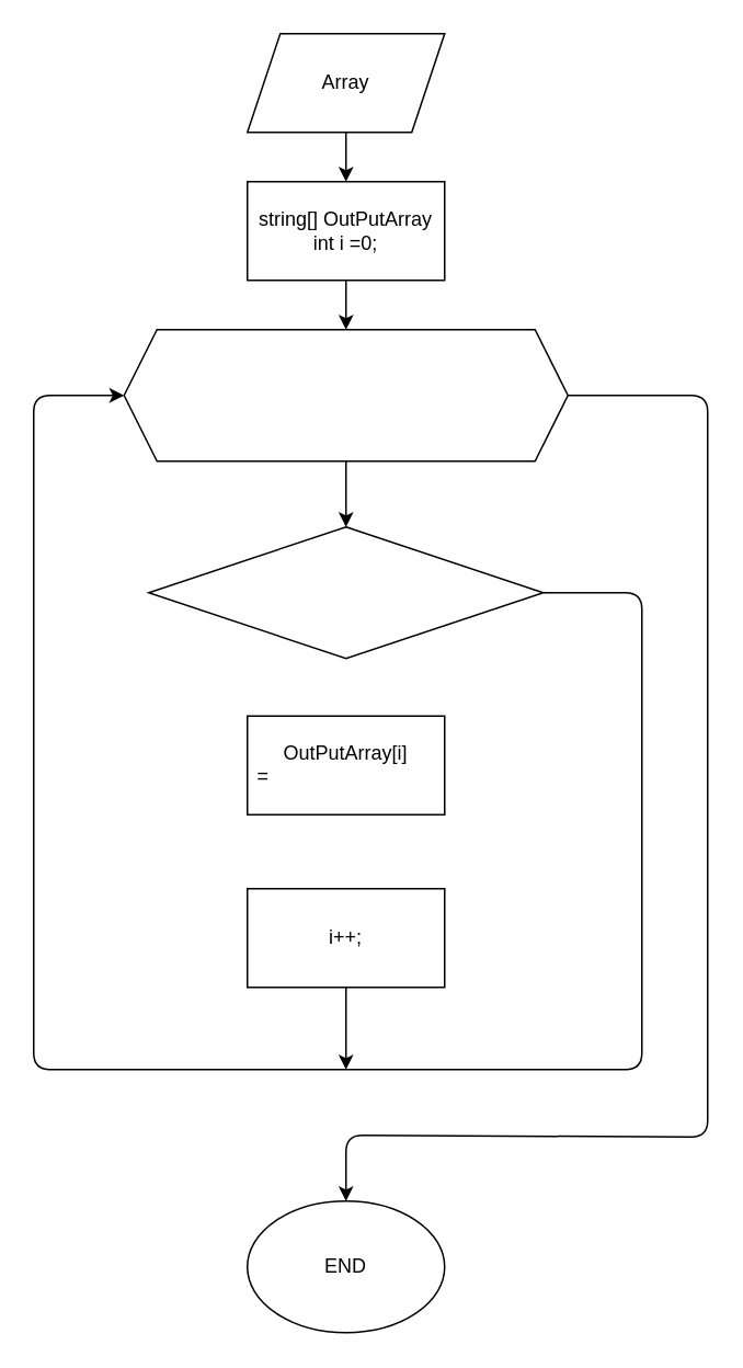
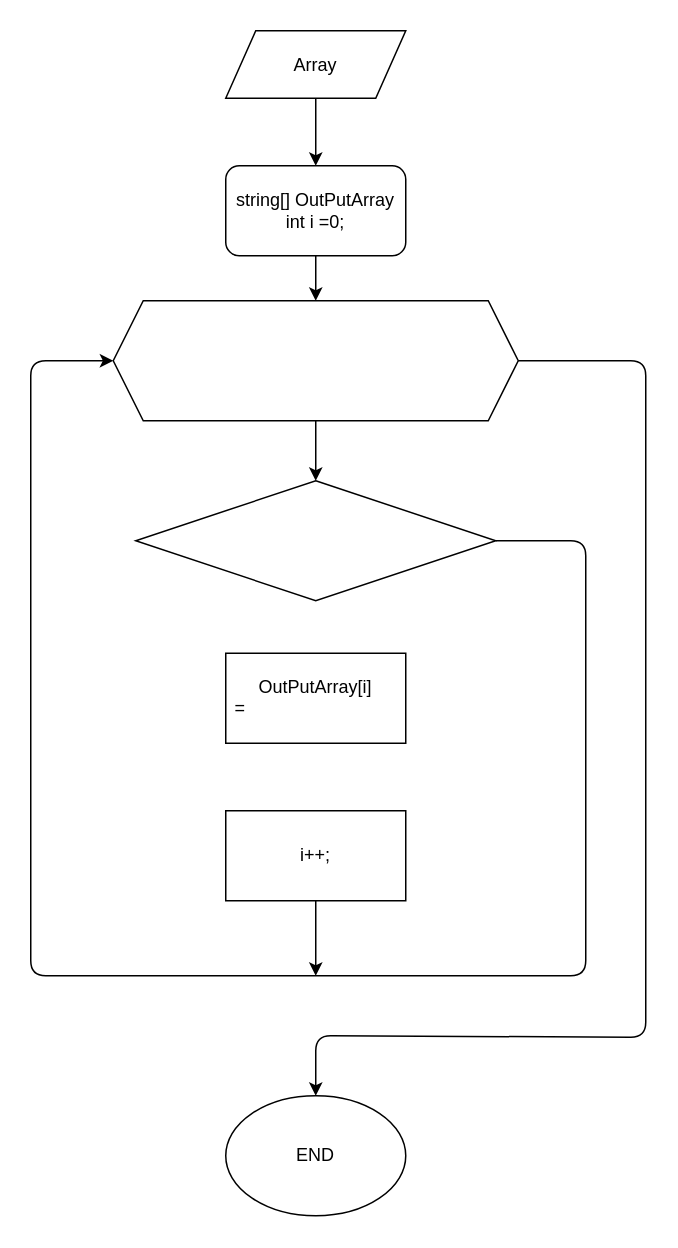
- <mxCell id="3" value="Array" style="shape=parallelogram;perimeter=parallelogramPerimeter;whiteSpace=wrap;html=1;fixedSize=1;" vertex="1" parent="1"><mxGeometry x="150" y="20" width="120" height="60" as="geometry" /></mxCell>
+ <mxCell id="3" value="Array" style="shape=parallelogram;perimeter=parallelogramPerimeter;whiteSpace=wrap;html=1;fixedSize=1;" vertex="1" parent="1"><mxGeometry x="150" y="20" width="120" height="45" as="geometry" /></mxCell>
- <mxCell id="9" value="string[] OutPutArray&lt;br&gt;int i =0;" style="whiteSpace=wrap;html=1;" vertex="1" parent="1"><mxGeometry x="150" y="110" width="120" height="60" as="geometry" /></mxCell>
+ <mxCell id="9" value="string[] OutPutArray&lt;br&gt;int i =0;" style="whiteSpace=wrap;html=1;rounded=1;" vertex="1" parent="1"><mxGeometry x="150" y="110" width="120" height="60" as="geometry" /></mxCell>
